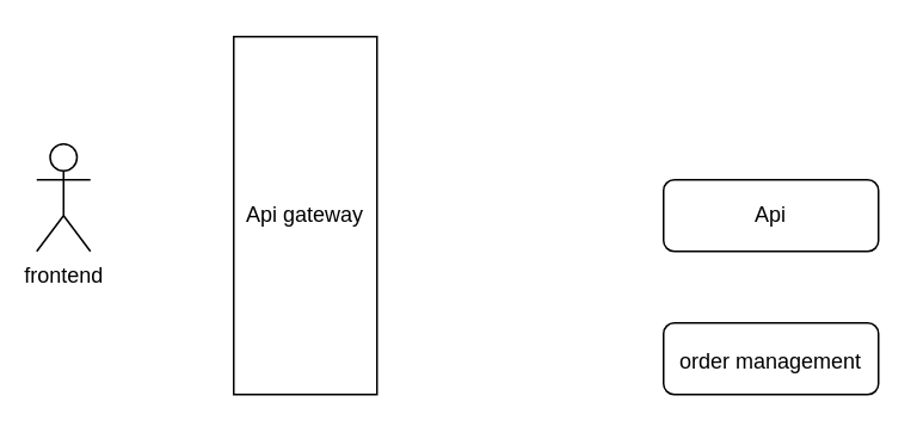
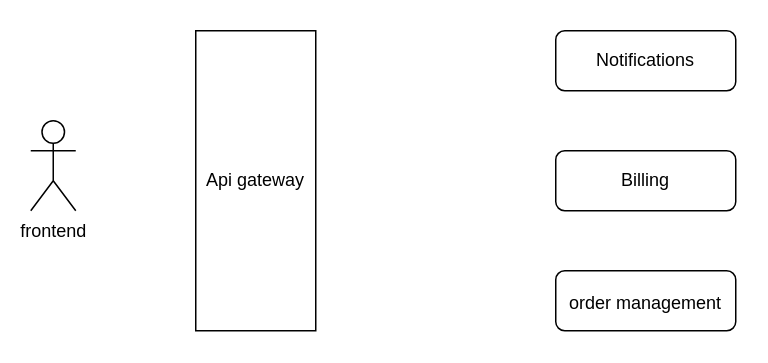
+ <mxCell id="2" value="Notifications" style="rounded=1;whiteSpace=wrap;html=1;" vertex="1" parent="1"><mxGeometry x="370" y="20" width="120" height="40" as="geometry" /></mxCell>
- <mxCell id="3" value="Api" style="rounded=1;whiteSpace=wrap;html=1;" vertex="1" parent="1"><mxGeometry x="370" y="100" width="120" height="40" as="geometry" /></mxCell>
+ <mxCell id="3" value="Billing" style="rounded=1;whiteSpace=wrap;html=1;" vertex="1" parent="1"><mxGeometry x="370" y="100" width="120" height="40" as="geometry" /></mxCell>
